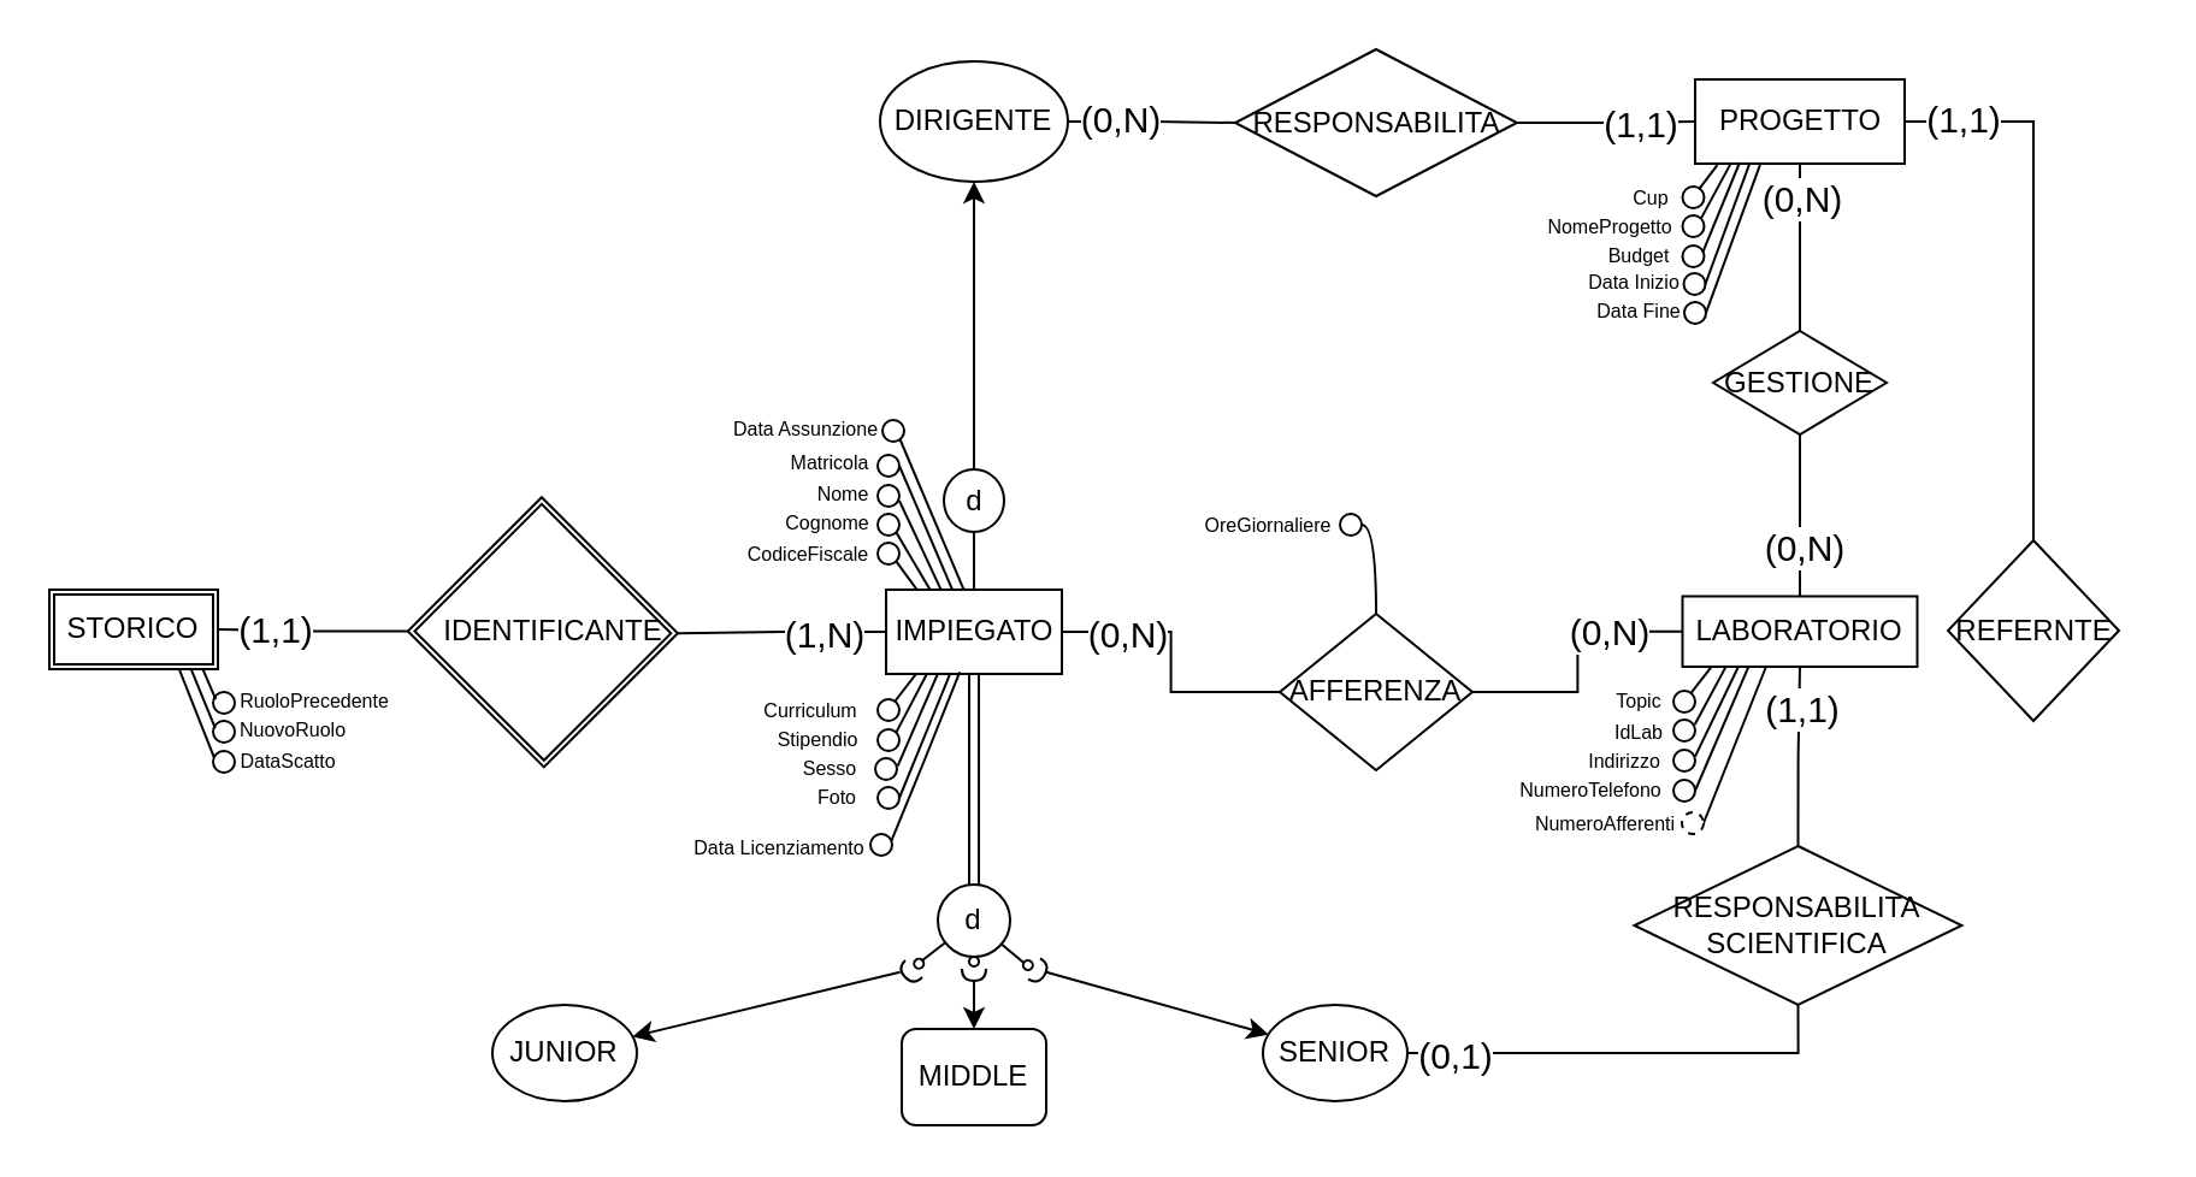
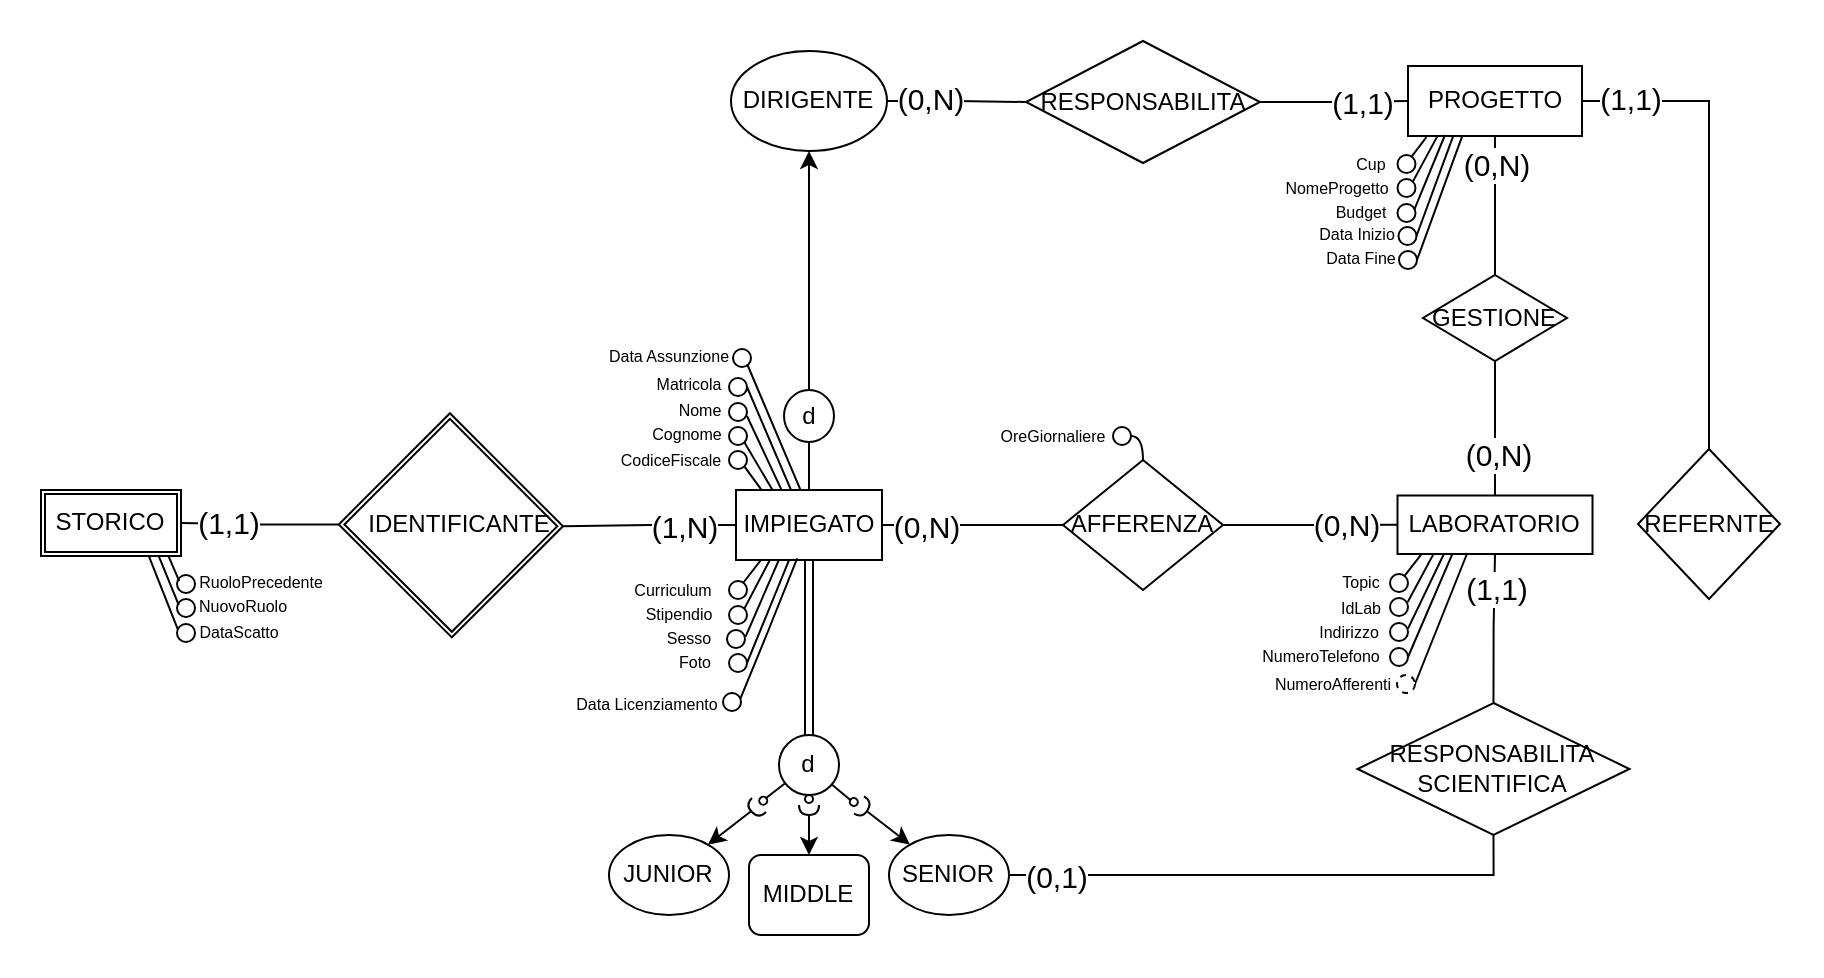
- <mxCell id="39" value="REFERNTE" style="rhombus;whiteSpace=wrap;html=1;rounded=0;labelBackgroundColor=none;" parent="1" vertex="1"><mxGeometry x="808.5" y="224" width="71" height="75" as="geometry" /></mxCell>
+ <mxCell id="39" value="REFERNTE" style="rhombus;whiteSpace=wrap;html=1;rounded=0;labelBackgroundColor=none;" parent="1" vertex="1"><mxGeometry x="818.5" y="224" width="71" height="75" as="geometry" /></mxCell>
- <mxCell id="19" value="AFFERENZA" style="rhombus;whiteSpace=wrap;html=1;rounded=0;labelBackgroundColor=none;" parent="1" vertex="1"><mxGeometry x="531" y="254.5" width="80" height="65" as="geometry" /></mxCell>
+ <mxCell id="19" value="AFFERENZA" style="rhombus;whiteSpace=wrap;html=1;rounded=0;labelBackgroundColor=none;" parent="1" vertex="1"><mxGeometry x="531" y="229.5" width="80" height="65" as="geometry" /></mxCell>
- <mxCell id="12" value="JUNIOR" style="ellipse;whiteSpace=wrap;html=1;rounded=0;labelBackgroundColor=none;" parent="1" vertex="1"><mxGeometry x="204" y="417" width="60" height="40" as="geometry" /></mxCell>
+ <mxCell id="12" value="JUNIOR" style="ellipse;whiteSpace=wrap;html=1;rounded=0;labelBackgroundColor=none;" parent="1" vertex="1"><mxGeometry x="304" y="417" width="60" height="40" as="geometry" /></mxCell>
- <mxCell id="14" value="SENIOR" style="ellipse;whiteSpace=wrap;html=1;rounded=0;labelBackgroundColor=none;" parent="1" vertex="1"><mxGeometry x="524" y="417" width="60" height="40" as="geometry" /></mxCell>
+ <mxCell id="14" value="SENIOR" style="ellipse;whiteSpace=wrap;html=1;rounded=0;labelBackgroundColor=none;" parent="1" vertex="1"><mxGeometry x="444" y="417" width="60" height="40" as="geometry" /></mxCell>
